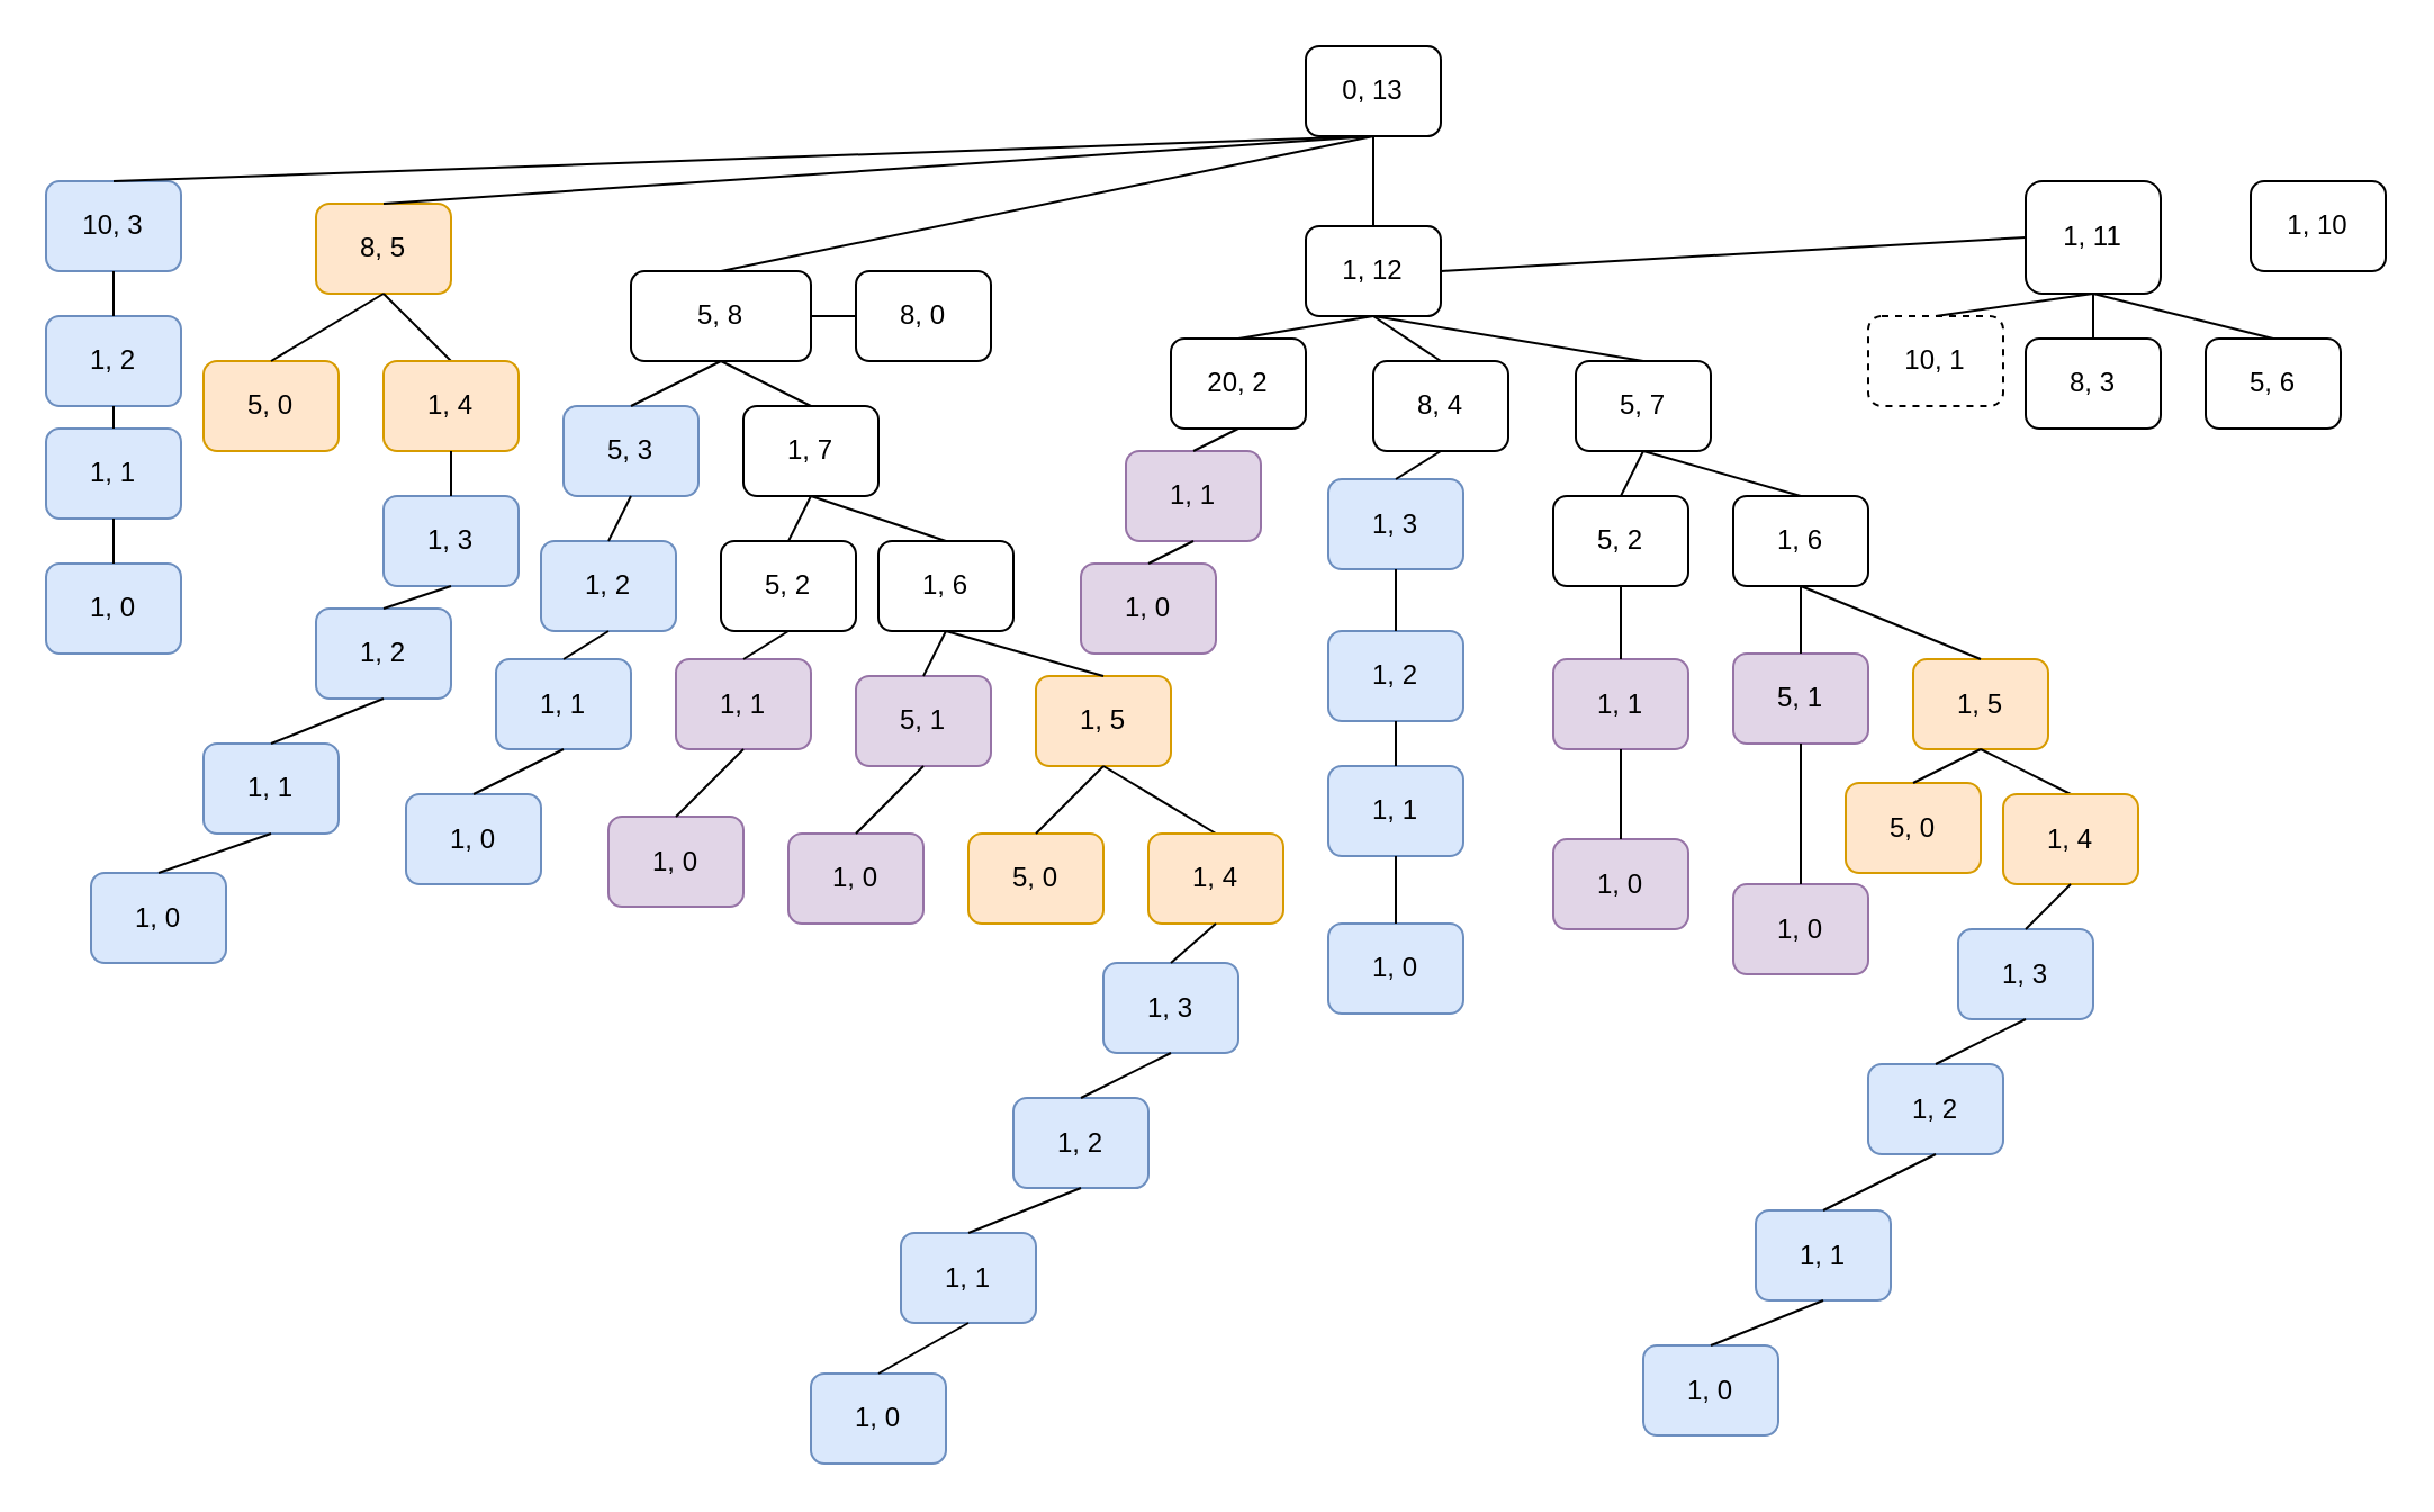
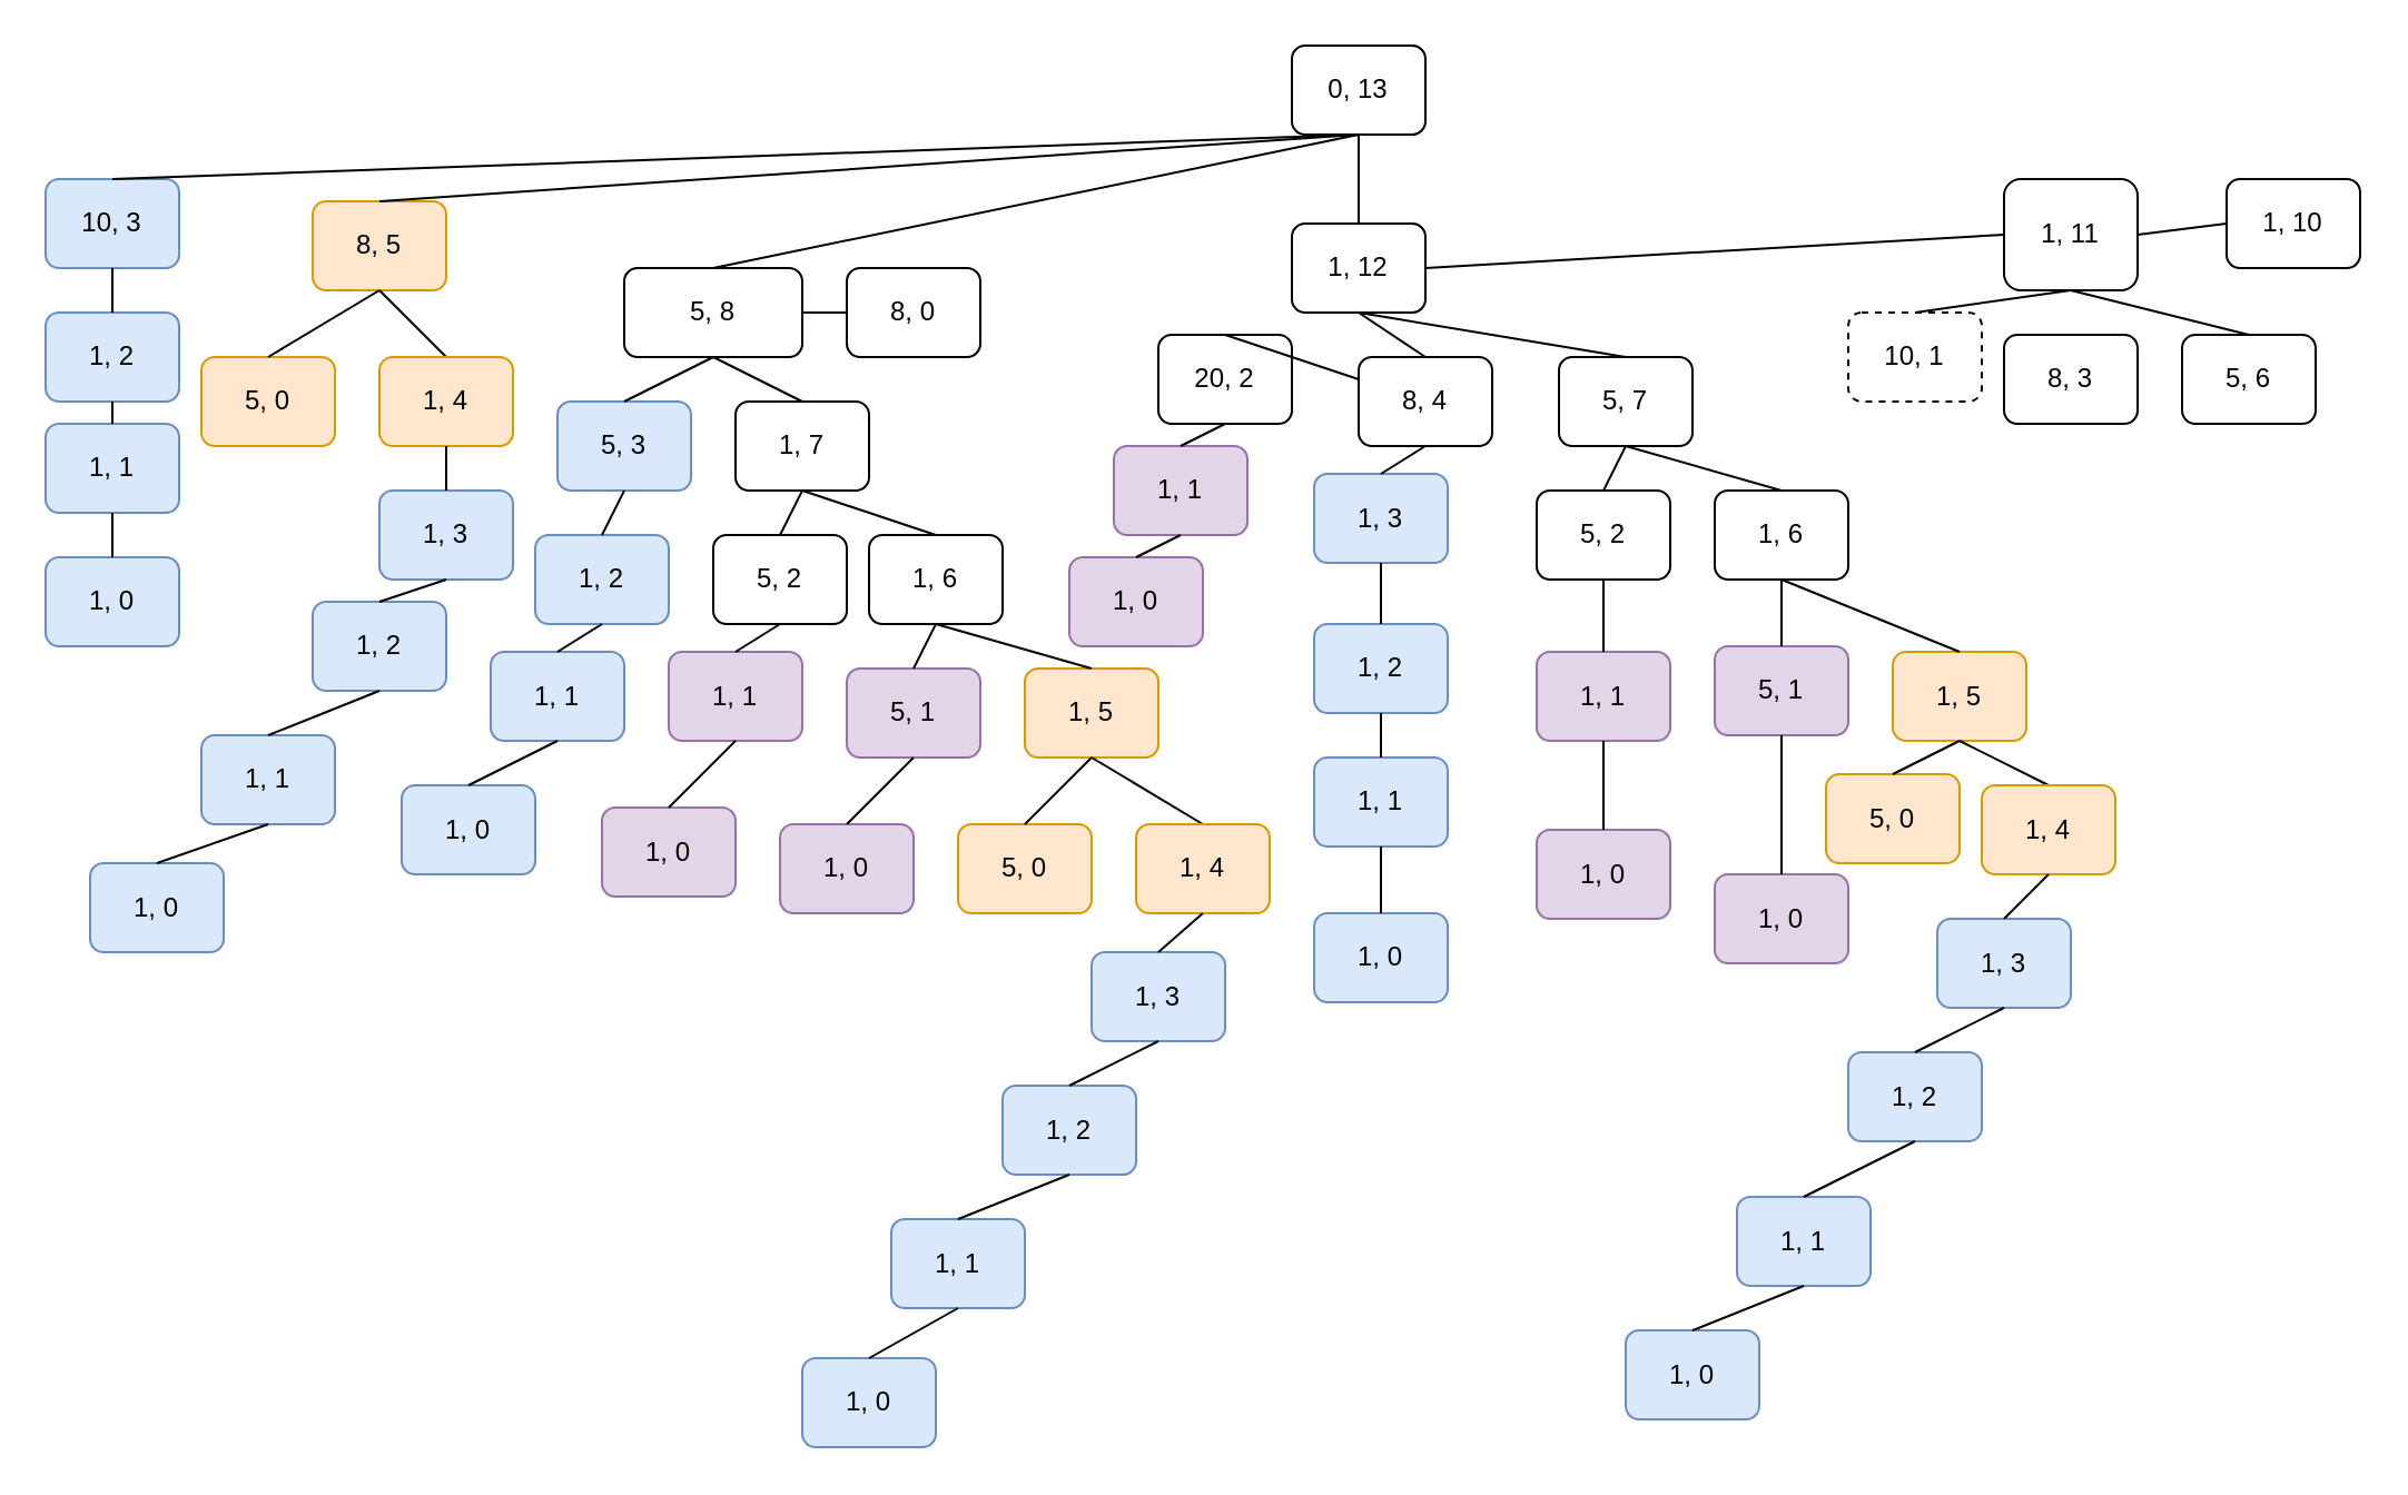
+ <mxCell id="118" value="" style="endArrow=none;html=1;rounded=0;entryX=1;entryY=0.5;entryDx=0;entryDy=0;exitX=0;exitY=0.5;exitDx=0;exitDy=0;" parent="1" source="114" target="68" edge="1"><mxGeometry width="50" height="50" relative="1" as="geometry"><mxPoint x="530" y="320" as="sourcePoint" /><mxPoint x="580" y="270" as="targetPoint" /></mxGeometry></mxCell>
- <mxCell id="116" value="" style="endArrow=none;html=1;rounded=0;entryX=0.5;entryY=1;entryDx=0;entryDy=0;exitX=0.5;exitY=0;exitDx=0;exitDy=0;" parent="1" source="112" target="68" edge="1"><mxGeometry width="50" height="50" relative="1" as="geometry"><mxPoint x="530" y="320" as="sourcePoint" /><mxPoint x="580" y="270" as="targetPoint" /></mxGeometry></mxCell>
- <mxCell id="69" value="" style="endArrow=none;html=1;rounded=0;entryX=0.5;entryY=1;entryDx=0;entryDy=0;exitX=0.5;exitY=0;exitDx=0;exitDy=0;" parent="1" source="65" target="9" edge="1"><mxGeometry width="50" height="50" relative="1" as="geometry"><mxPoint x="840" y="330" as="sourcePoint" /><mxPoint x="890" y="280" as="targetPoint" /></mxGeometry></mxCell>
+ <mxCell id="69" value="" style="endArrow=none;html=1;rounded=0;exitX=0.5;exitY=0;exitDx=0;exitDy=0;" parent="1" source="65" target="66" edge="1"><mxGeometry width="50" height="50" relative="1" as="geometry"><mxPoint x="840" y="330" as="sourcePoint" /><mxPoint x="890" y="280" as="targetPoint" /></mxGeometry></mxCell>
